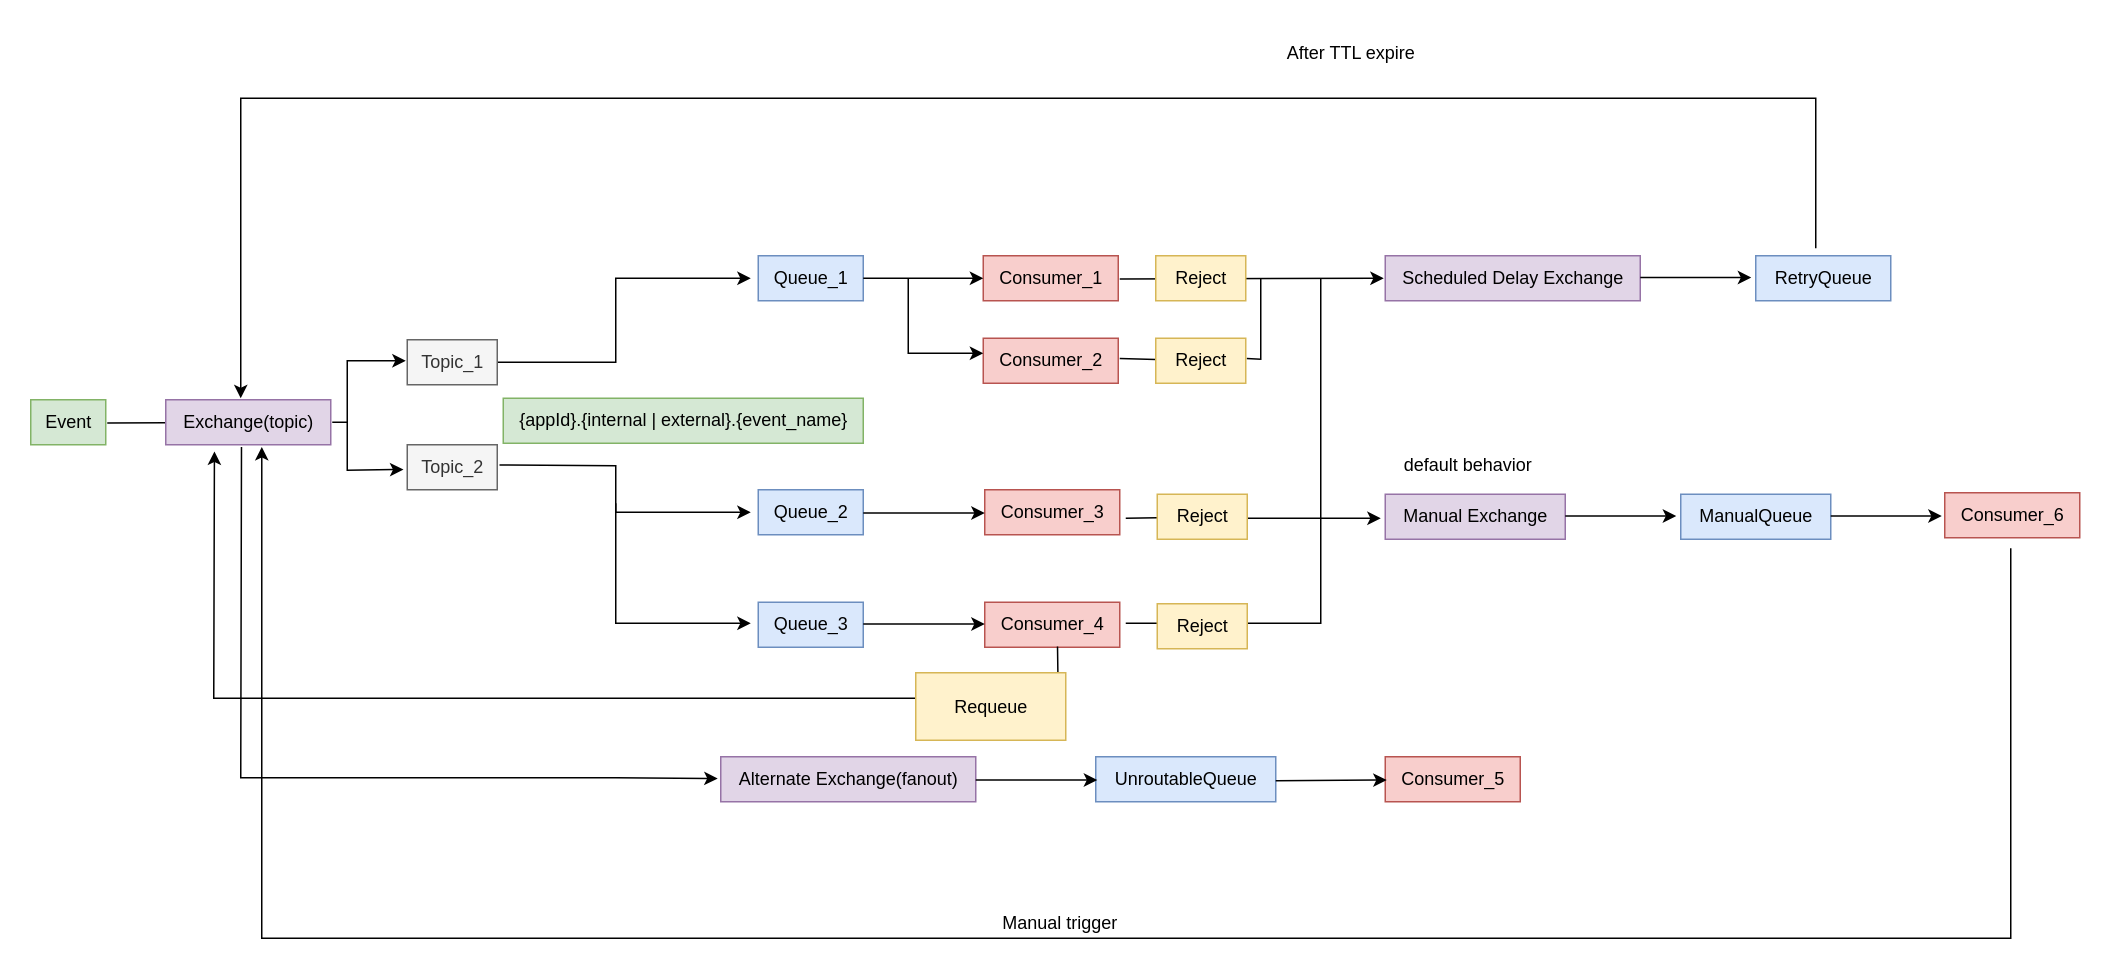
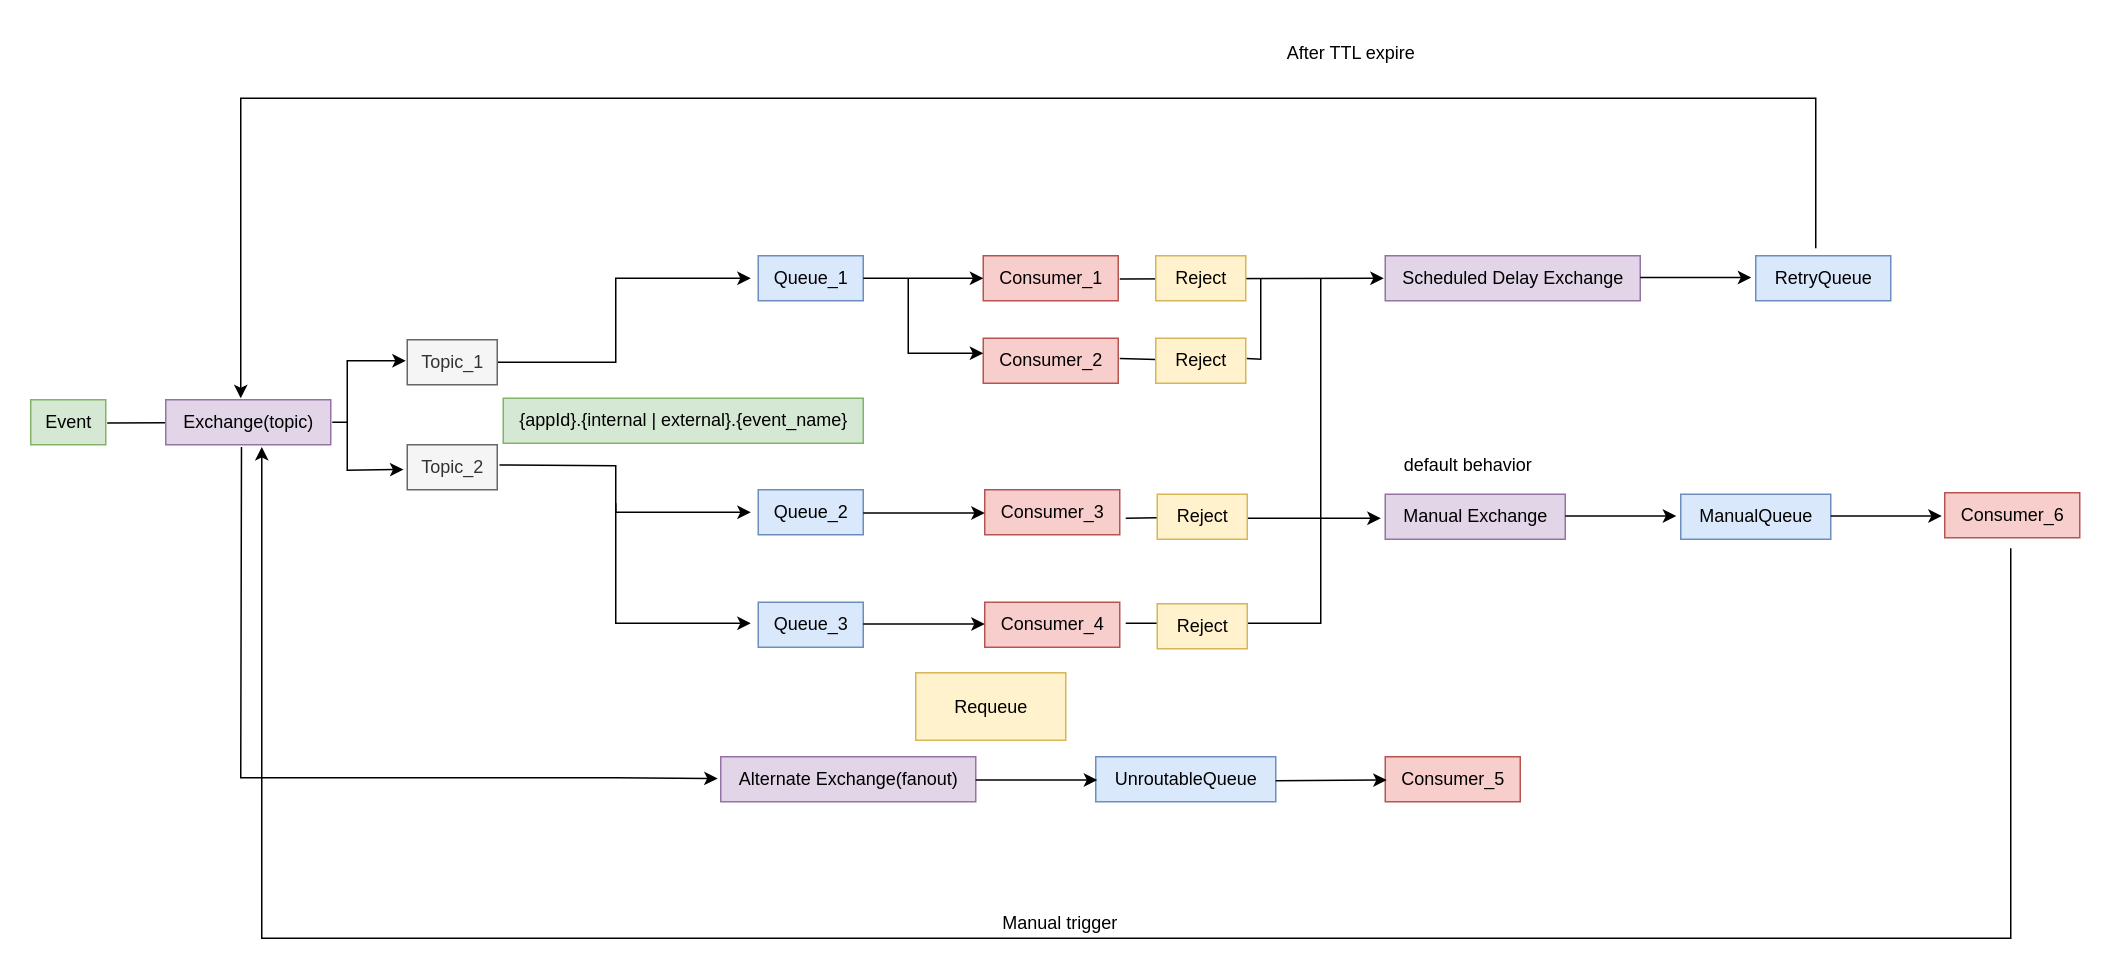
- <mxCell id="50" value="" style="endArrow=classic;html=1;rounded=0;entryX=0.295;entryY=1.15;entryDx=0;entryDy=0;entryPerimeter=0;exitX=0.539;exitY=0.983;exitDx=0;exitDy=0;exitPerimeter=0;" edge="1" parent="1" source="28" target="21"><mxGeometry width="50" height="50" relative="1" as="geometry"><mxPoint x="100" y="355" as="sourcePoint" /><mxPoint x="150" y="305" as="targetPoint" /><Array as="points"><mxPoint x="705" y="465" /><mxPoint x="142" y="465" /></Array></mxGeometry></mxCell>
